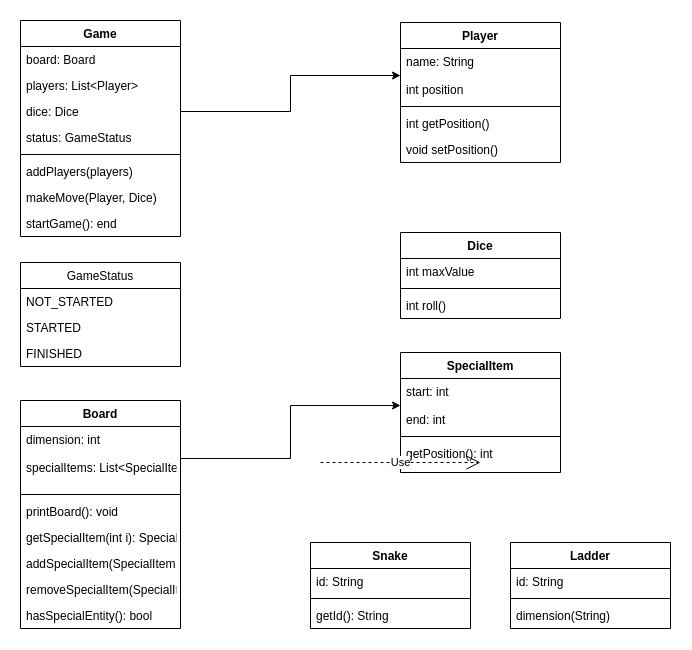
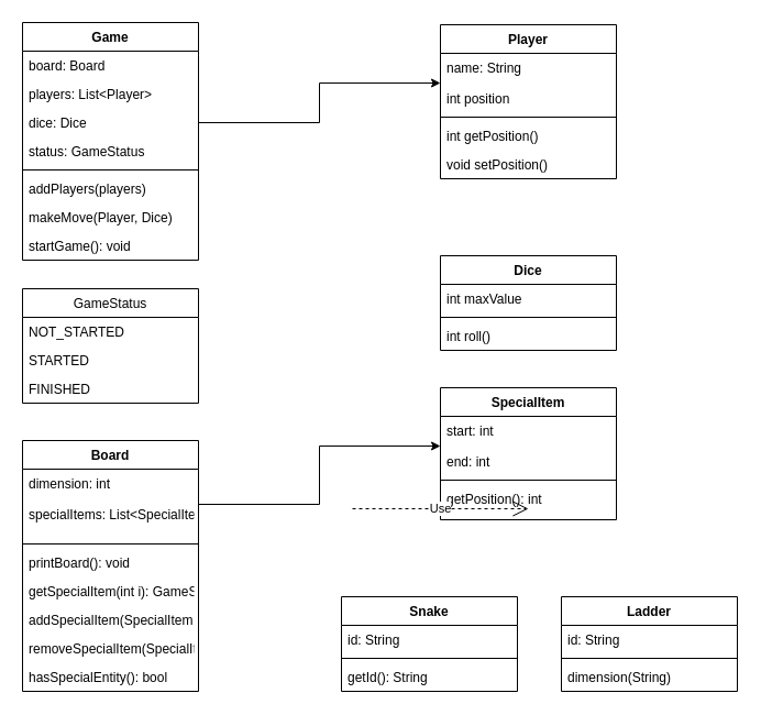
- <mxCell id="39" value="startGame(): end" style="text;strokeColor=none;fillColor=none;align=left;verticalAlign=top;spacingLeft=4;spacingRight=4;overflow=hidden;rotatable=0;points=[[0,0.5],[1,0.5]];portConstraint=eastwest;" vertex="1" parent="31"><mxGeometry y="190" width="160" height="26" as="geometry" /></mxCell>
+ <mxCell id="39" value="startGame(): void" style="text;strokeColor=none;fillColor=none;align=left;verticalAlign=top;spacingLeft=4;spacingRight=4;overflow=hidden;rotatable=0;points=[[0,0.5],[1,0.5]];portConstraint=eastwest;" vertex="1" parent="31"><mxGeometry y="190" width="160" height="26" as="geometry" /></mxCell>
- <mxCell id="27" value="getSpecialItem(int i): SpecialItem" style="text;strokeColor=none;fillColor=none;align=left;verticalAlign=top;spacingLeft=4;spacingRight=4;overflow=hidden;rotatable=0;points=[[0,0.5],[1,0.5]];portConstraint=eastwest;" vertex="1" parent="23"><mxGeometry y="124" width="160" height="26" as="geometry" /></mxCell>
+ <mxCell id="27" value="getSpecialItem(int i): GameStatus" style="text;strokeColor=none;fillColor=none;align=left;verticalAlign=top;spacingLeft=4;spacingRight=4;overflow=hidden;rotatable=0;points=[[0,0.5],[1,0.5]];portConstraint=eastwest;" vertex="1" parent="23"><mxGeometry y="124" width="160" height="26" as="geometry" /></mxCell>
